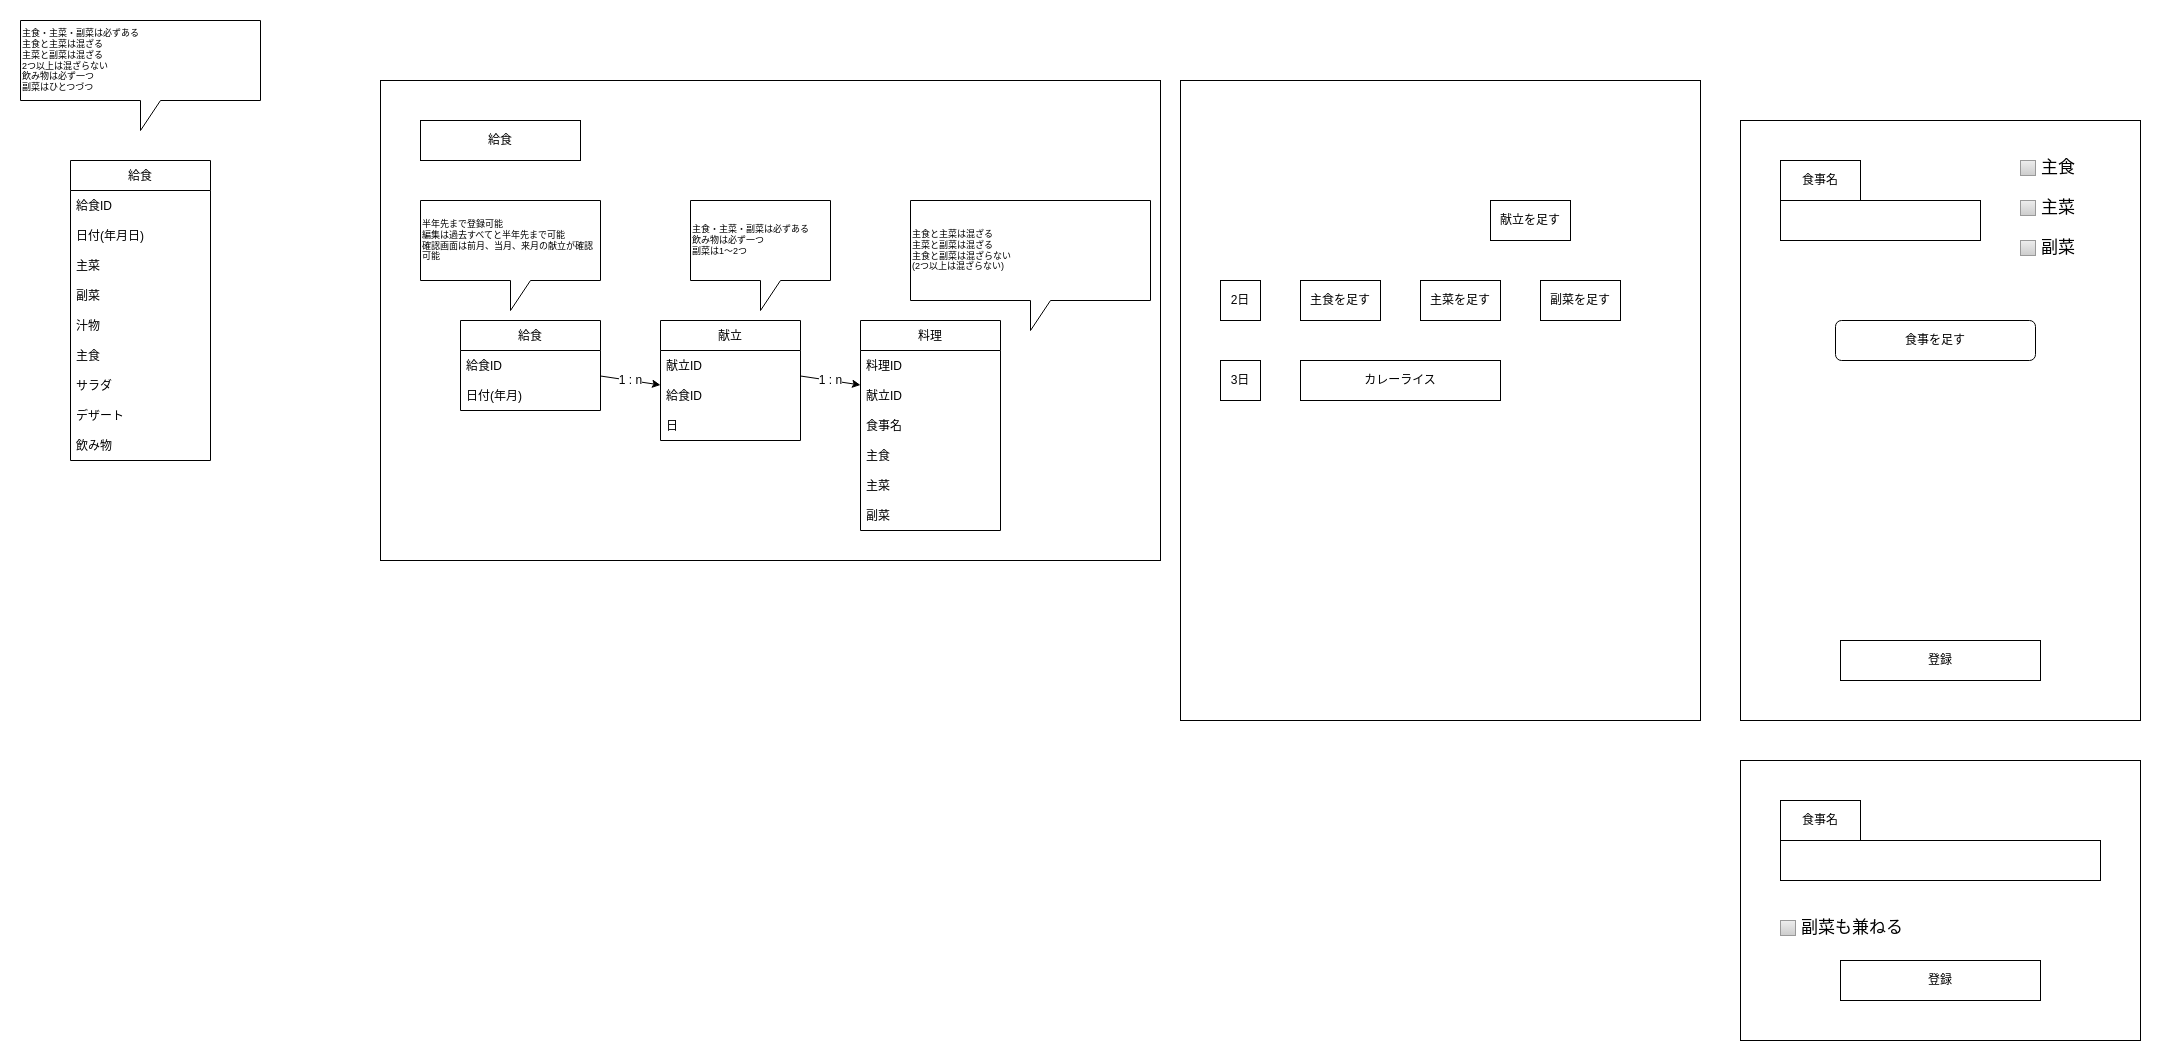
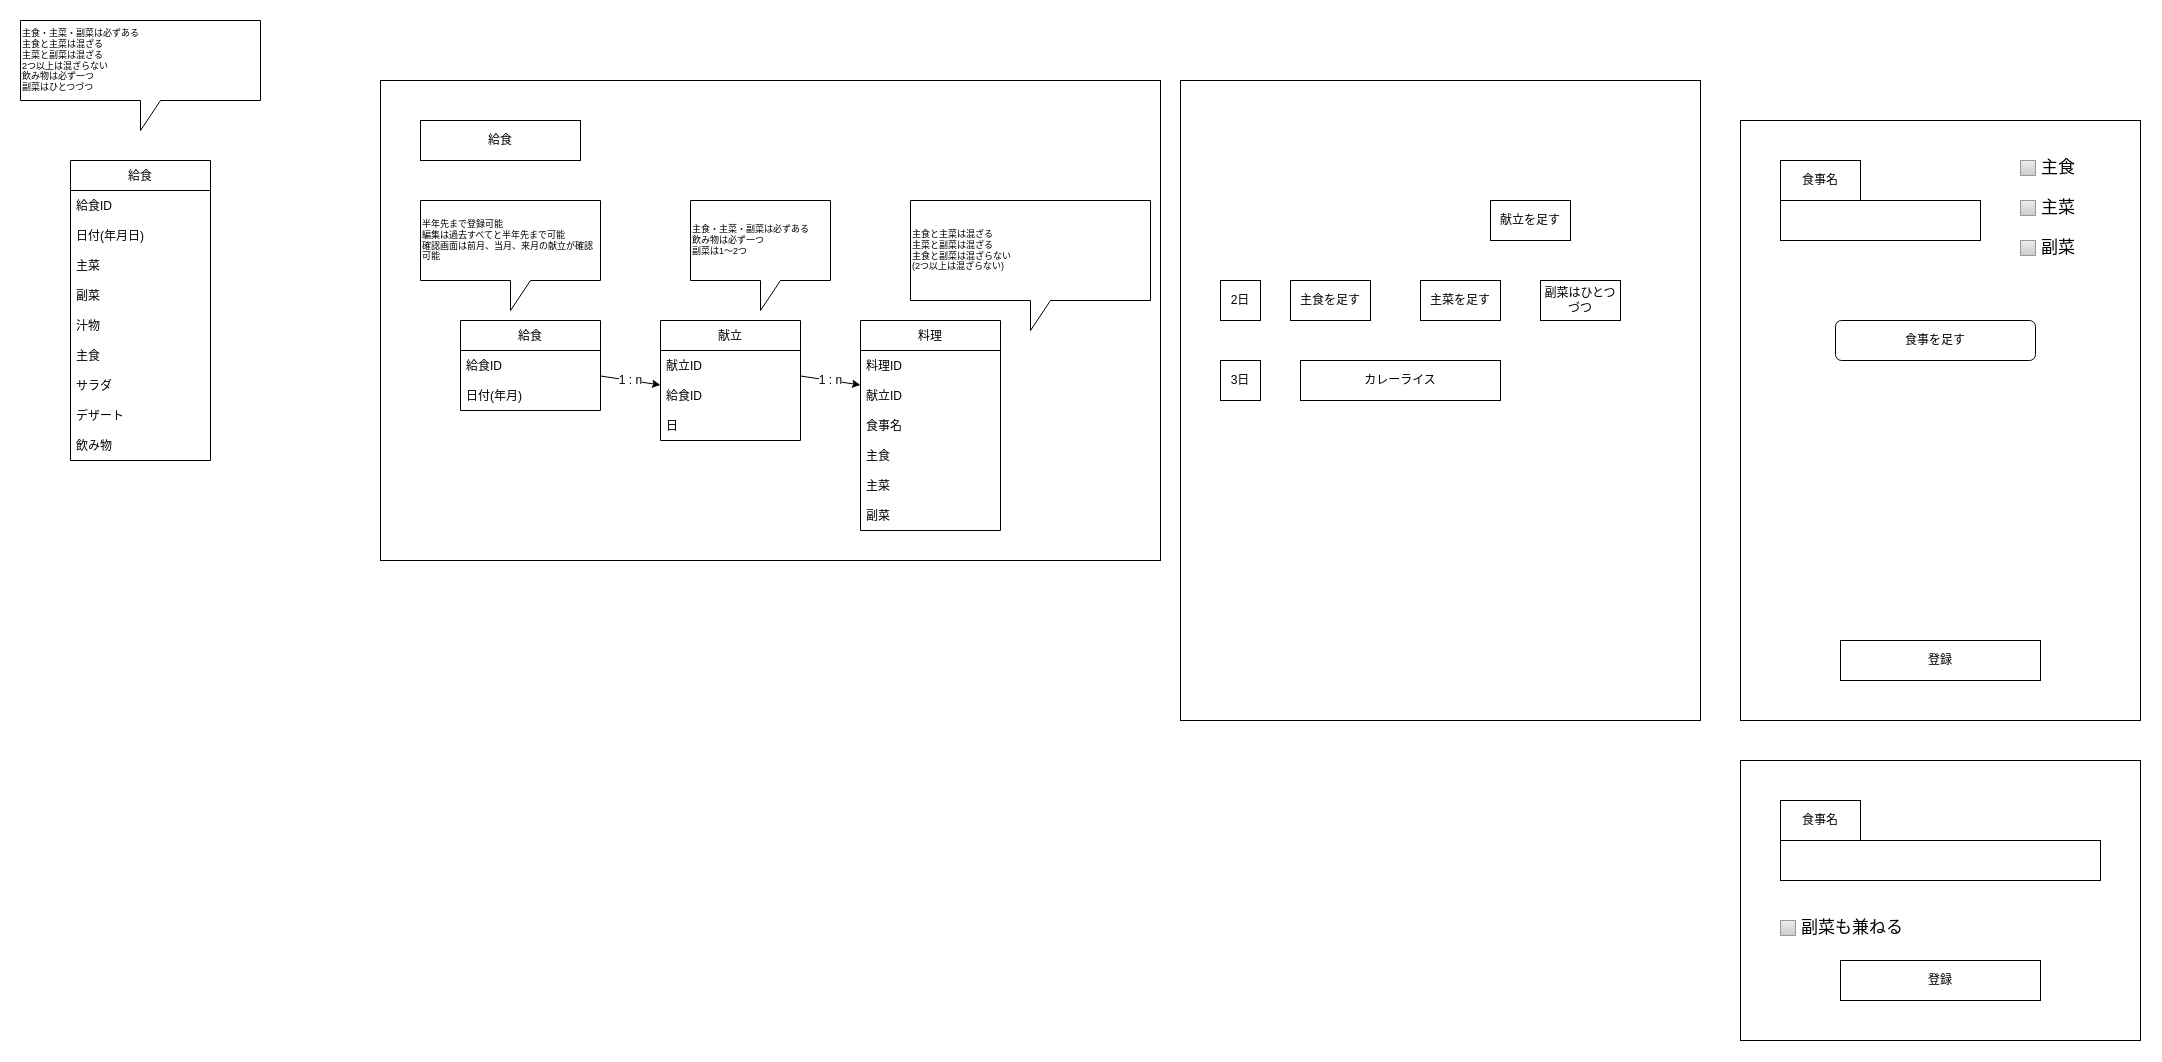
- <mxCell id="44" value="主食を足す" style="rounded=0;whiteSpace=wrap;html=1;fillColor=none;" vertex="1" parent="1"><mxGeometry x="1300" y="280" width="80" height="40" as="geometry" /></mxCell>
+ <mxCell id="44" value="主食を足す" style="rounded=0;whiteSpace=wrap;html=1;fillColor=none;" vertex="1" parent="1"><mxGeometry x="1290" y="280" width="80" height="40" as="geometry" /></mxCell>
- <mxCell id="46" value="副菜を足す" style="rounded=0;whiteSpace=wrap;html=1;fillColor=none;" vertex="1" parent="1"><mxGeometry x="1540" y="280" width="80" height="40" as="geometry" /></mxCell>
+ <mxCell id="46" value="副菜はひとつづつ" style="rounded=0;whiteSpace=wrap;html=1;fillColor=none;" vertex="1" parent="1"><mxGeometry x="1540" y="280" width="80" height="40" as="geometry" /></mxCell>
